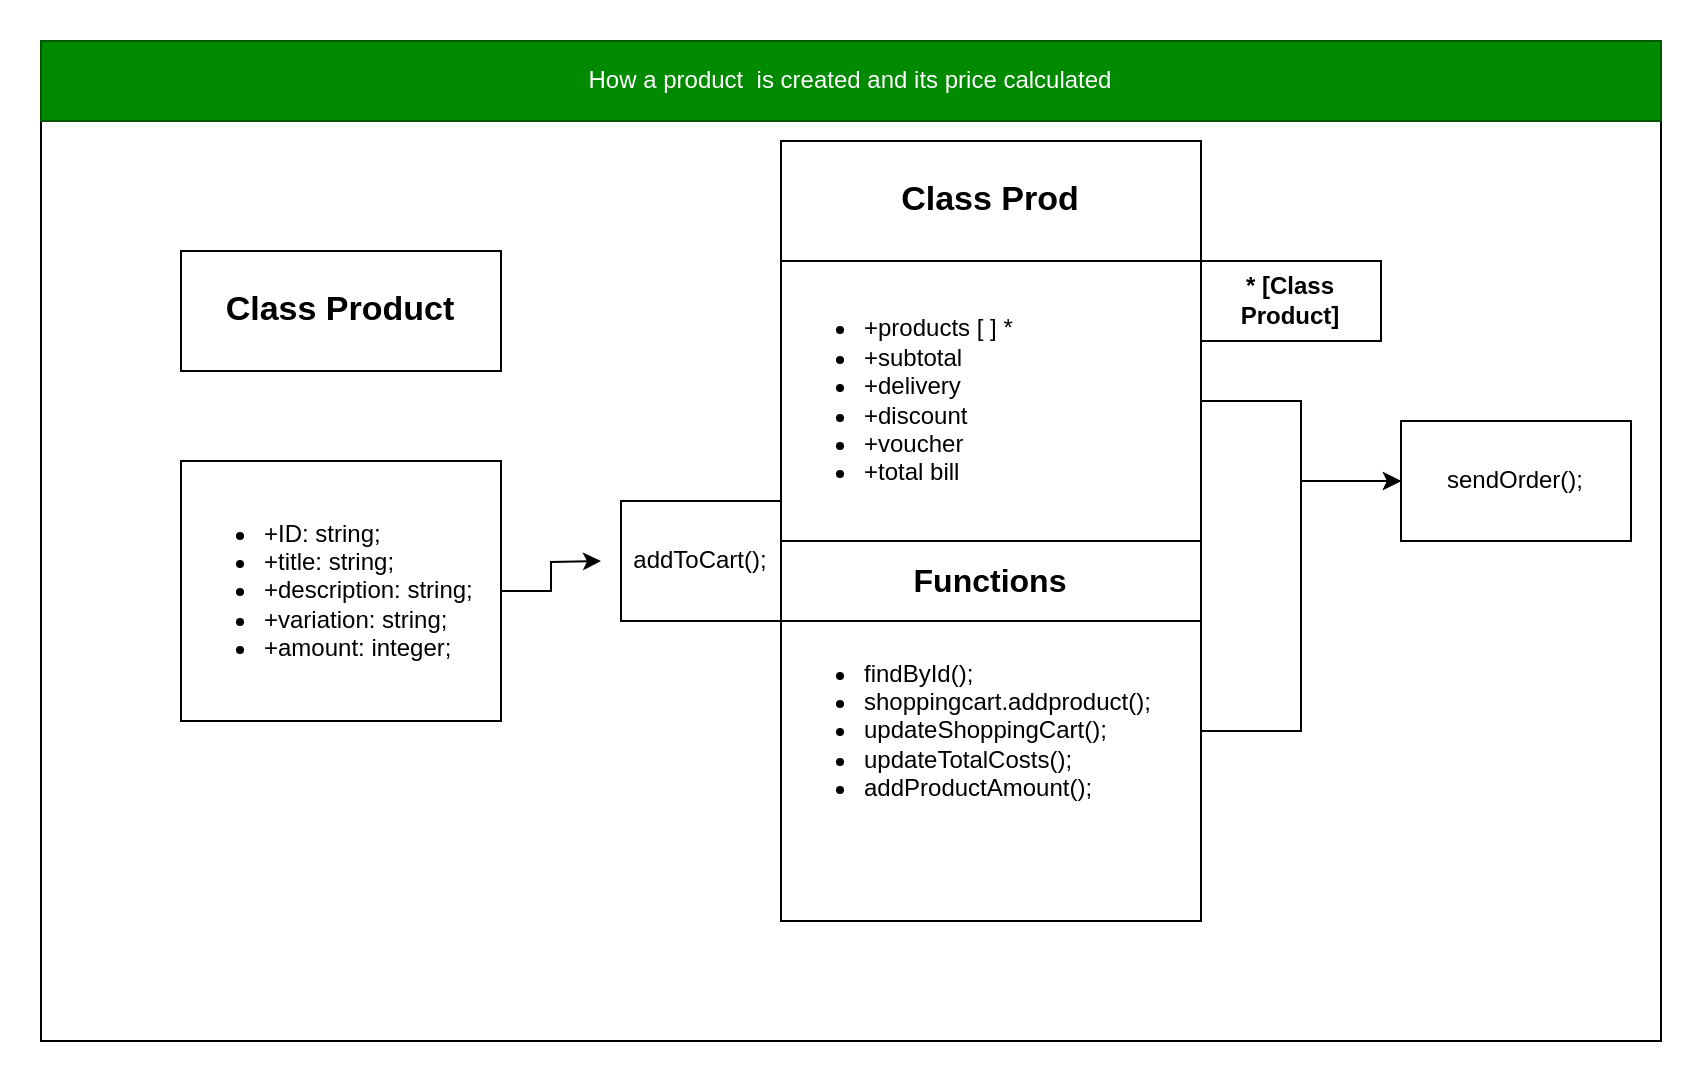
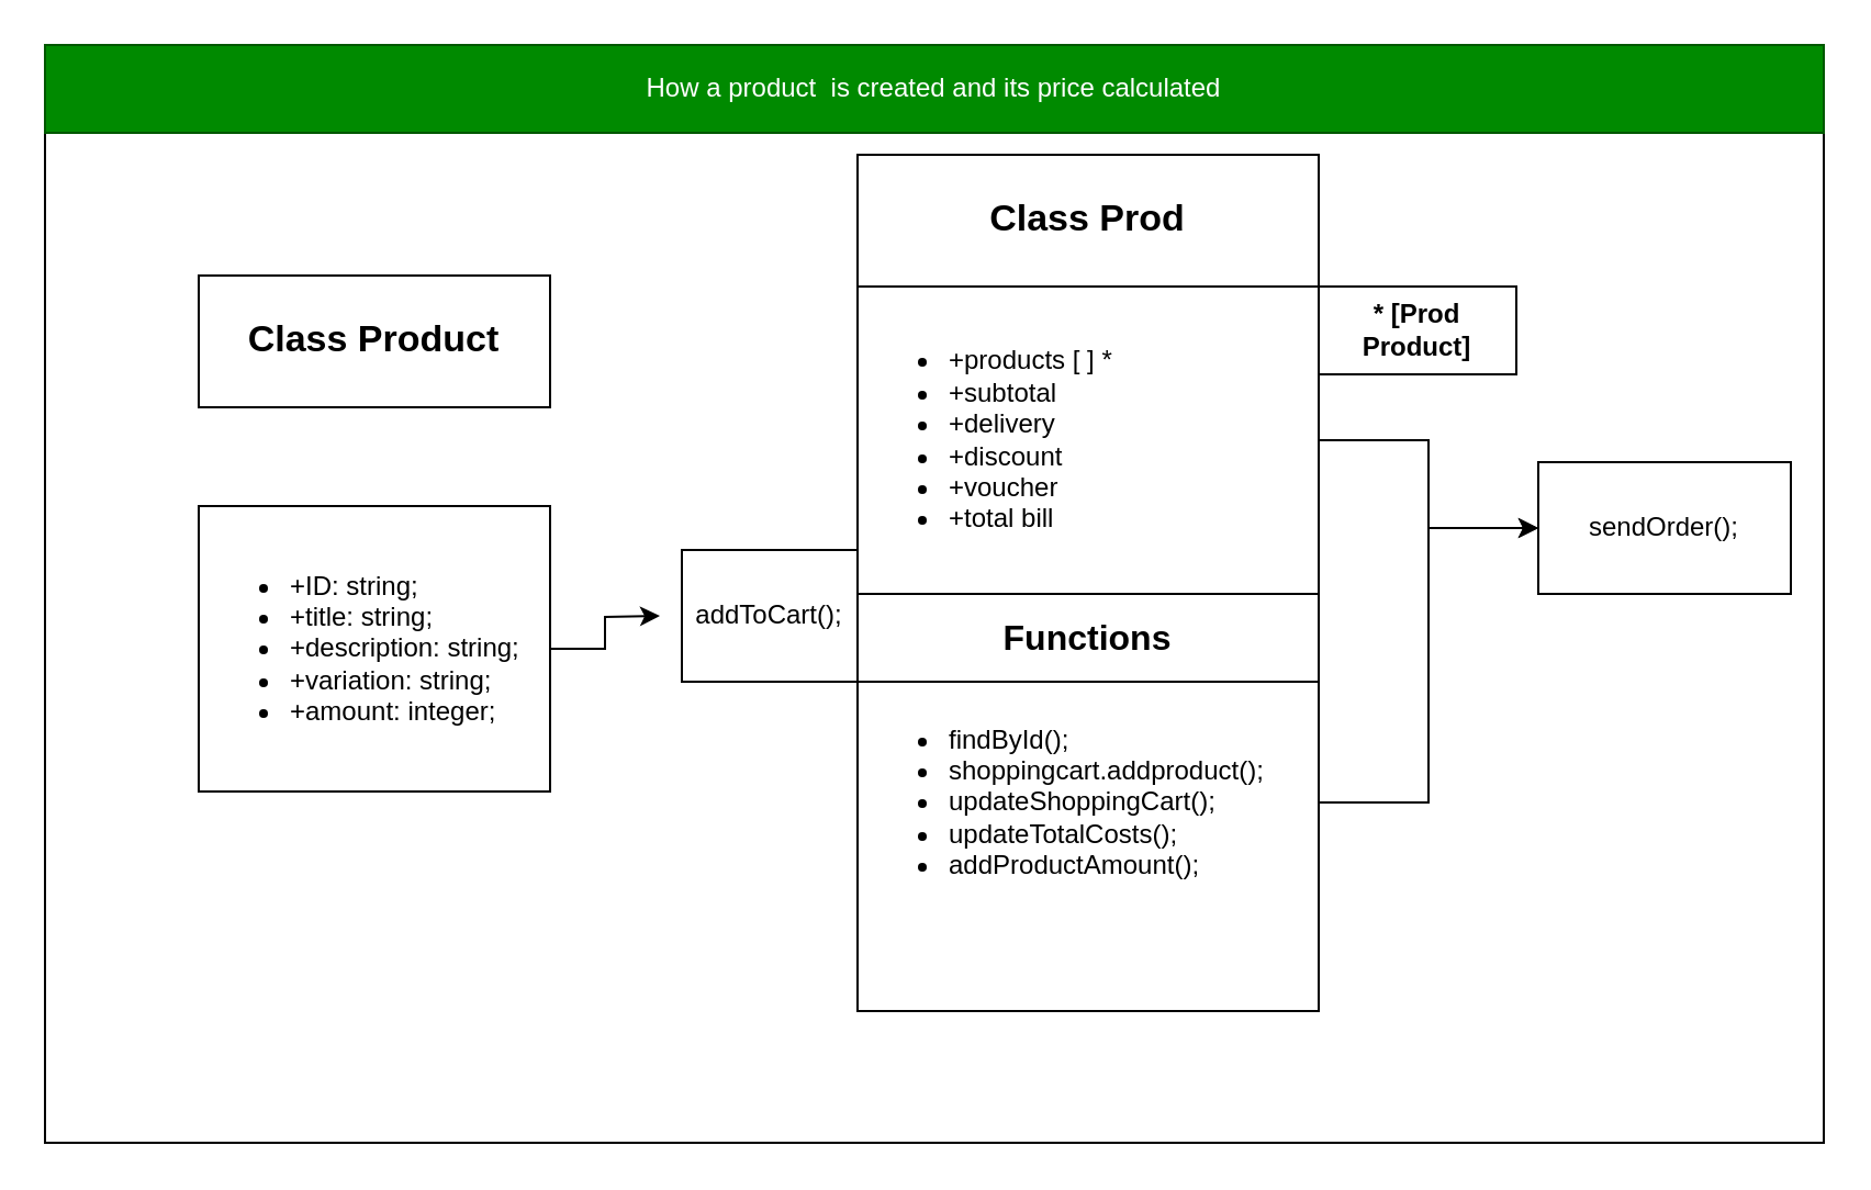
- <mxCell id="13" value="&lt;b&gt;&lt;font style=&quot;font-size: 12px&quot;&gt;* [Class Product]&lt;/font&gt;&lt;/b&gt;" style="rounded=0;whiteSpace=wrap;html=1;" vertex="1" parent="1"><mxGeometry x="600" y="130" width="90" height="40" as="geometry" /></mxCell>
+ <mxCell id="13" value="&lt;b&gt;&lt;font style=&quot;font-size: 12px&quot;&gt;* [Prod Product]&lt;/font&gt;&lt;/b&gt;" style="rounded=0;whiteSpace=wrap;html=1;" vertex="1" parent="1"><mxGeometry x="600" y="130" width="90" height="40" as="geometry" /></mxCell>
